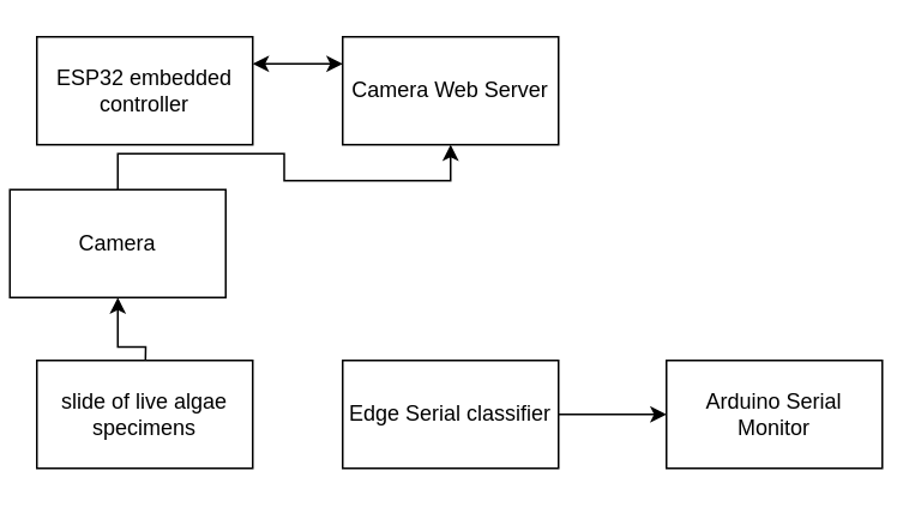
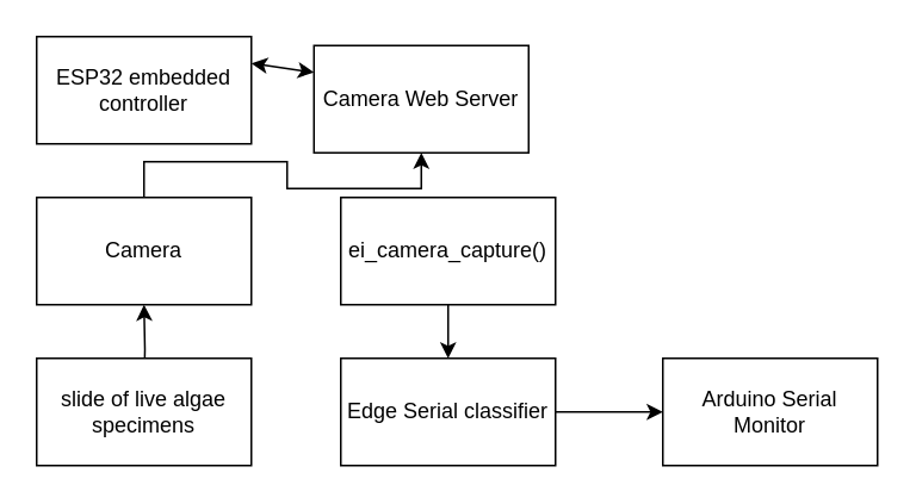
- <mxCell id="9" value="Camera Web Server" style="rounded=0;whiteSpace=wrap;html=1;" vertex="1" parent="1"><mxGeometry x="190" y="20" width="120" height="60" as="geometry" /></mxCell>
+ <mxCell id="9" value="Camera Web Server" style="rounded=0;whiteSpace=wrap;html=1;" vertex="1" parent="1"><mxGeometry x="175" y="25" width="120" height="60" as="geometry" /></mxCell>
- <mxCell id="4" value="Camera" style="rounded=0;whiteSpace=wrap;html=1;" vertex="1" parent="1"><mxGeometry x="5" y="105" width="120" height="60" as="geometry" /></mxCell>
+ <mxCell id="4" value="Camera" style="rounded=0;whiteSpace=wrap;html=1;" vertex="1" parent="1"><mxGeometry x="20" y="110" width="120" height="60" as="geometry" /></mxCell>
+ <mxCell id="13" value="ei_camera_capture()" style="rounded=0;whiteSpace=wrap;html=1;" vertex="1" parent="1"><mxGeometry x="190" y="110" width="120" height="60" as="geometry" /></mxCell>
+ <mxCell id="12" style="edgeStyle=orthogonalEdgeStyle;rounded=0;orthogonalLoop=1;jettySize=auto;html=1;exitX=0.5;exitY=1;exitDx=0;exitDy=0;entryX=0.5;entryY=0;entryDx=0;entryDy=0;" edge="1" parent="1" source="13" target="8"><mxGeometry relative="1" as="geometry" /></mxCell>
